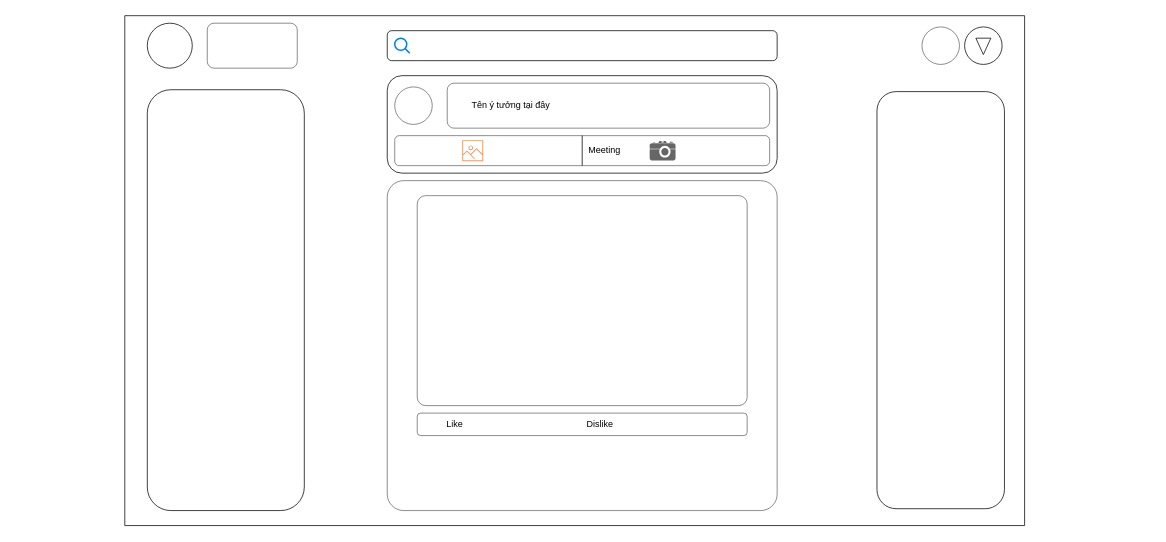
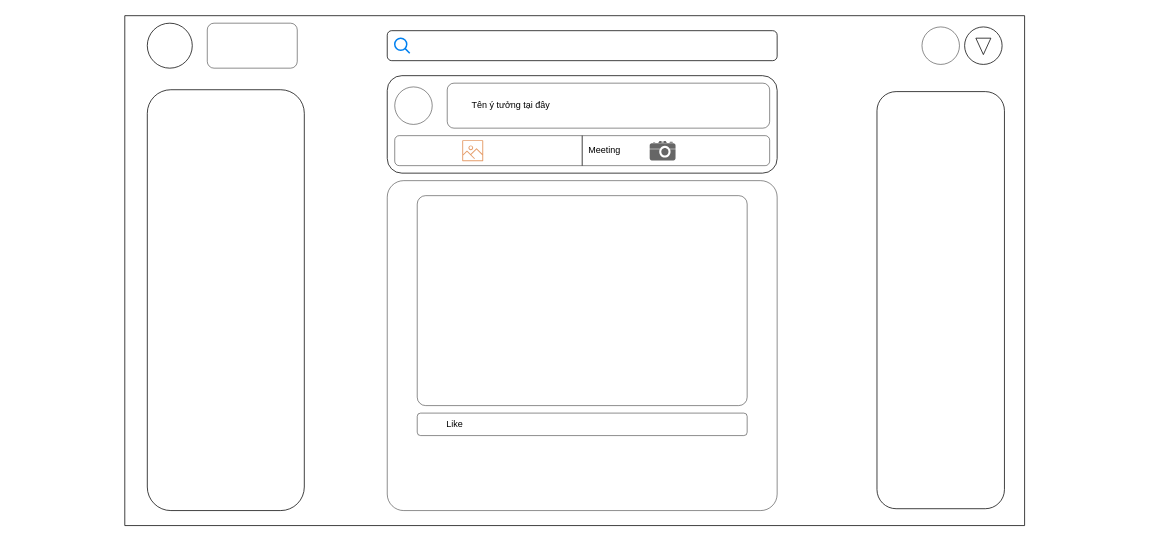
- <mxCell id="29" value="Dislike" style="text;html=1;strokeColor=none;fillColor=none;align=center;verticalAlign=middle;whiteSpace=wrap;rounded=0;opacity=60;" parent="1" vertex="1"><mxGeometry x="769.93" y="550" width="60" height="30" as="geometry" /></mxCell>
